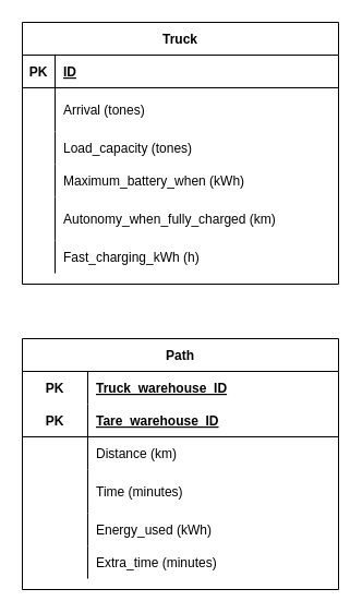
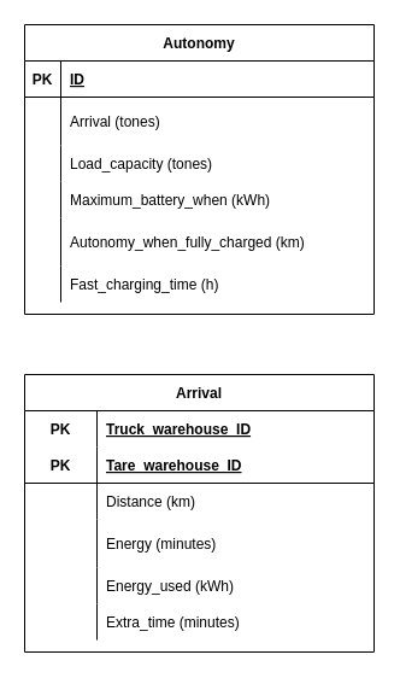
- <mxCell id="2" value="Truck" style="shape=table;startSize=30;container=1;collapsible=1;childLayout=tableLayout;fixedRows=1;rowLines=0;fontStyle=1;align=center;resizeLast=1;" vertex="1" parent="1"><mxGeometry x="20" y="20" width="290" height="240" as="geometry"><mxRectangle x="80" y="70" width="70" height="30" as="alternateBounds" /></mxGeometry></mxCell>
+ <mxCell id="2" value="Autonomy" style="shape=table;startSize=30;container=1;collapsible=1;childLayout=tableLayout;fixedRows=1;rowLines=0;fontStyle=1;align=center;resizeLast=1;" vertex="1" parent="1"><mxGeometry x="20" y="20" width="290" height="240" as="geometry"><mxRectangle x="80" y="70" width="70" height="30" as="alternateBounds" /></mxGeometry></mxCell>
- <mxCell id="20" value="Fast_charging_kWh (h)" style="shape=partialRectangle;connectable=0;fillColor=none;top=0;left=0;bottom=0;right=0;align=left;spacingLeft=6;overflow=hidden;" vertex="1" parent="18"><mxGeometry x="30" width="260" height="30" as="geometry"><mxRectangle width="260" height="30" as="alternateBounds" /></mxGeometry></mxCell>
+ <mxCell id="20" value="Fast_charging_time (h)" style="shape=partialRectangle;connectable=0;fillColor=none;top=0;left=0;bottom=0;right=0;align=left;spacingLeft=6;overflow=hidden;" vertex="1" parent="18"><mxGeometry x="30" width="260" height="30" as="geometry"><mxRectangle width="260" height="30" as="alternateBounds" /></mxGeometry></mxCell>
- <mxCell id="21" value="Path" style="shape=table;startSize=30;container=1;collapsible=1;childLayout=tableLayout;fixedRows=1;rowLines=0;fontStyle=1;align=center;resizeLast=1;" vertex="1" parent="1"><mxGeometry x="20" y="310" width="290" height="230" as="geometry" /></mxCell>
+ <mxCell id="21" value="Arrival" style="shape=table;startSize=30;container=1;collapsible=1;childLayout=tableLayout;fixedRows=1;rowLines=0;fontStyle=1;align=center;resizeLast=1;" vertex="1" parent="1"><mxGeometry x="20" y="310" width="290" height="230" as="geometry" /></mxCell>
- <mxCell id="33" value="Time (minutes)" style="shape=partialRectangle;connectable=0;fillColor=none;top=0;left=0;bottom=0;right=0;align=left;spacingLeft=6;overflow=hidden;" vertex="1" parent="31"><mxGeometry x="60" width="230" height="40" as="geometry"><mxRectangle width="230" height="40" as="alternateBounds" /></mxGeometry></mxCell>
+ <mxCell id="33" value="Energy (minutes)" style="shape=partialRectangle;connectable=0;fillColor=none;top=0;left=0;bottom=0;right=0;align=left;spacingLeft=6;overflow=hidden;" vertex="1" parent="31"><mxGeometry x="60" width="230" height="40" as="geometry"><mxRectangle width="230" height="40" as="alternateBounds" /></mxGeometry></mxCell>
